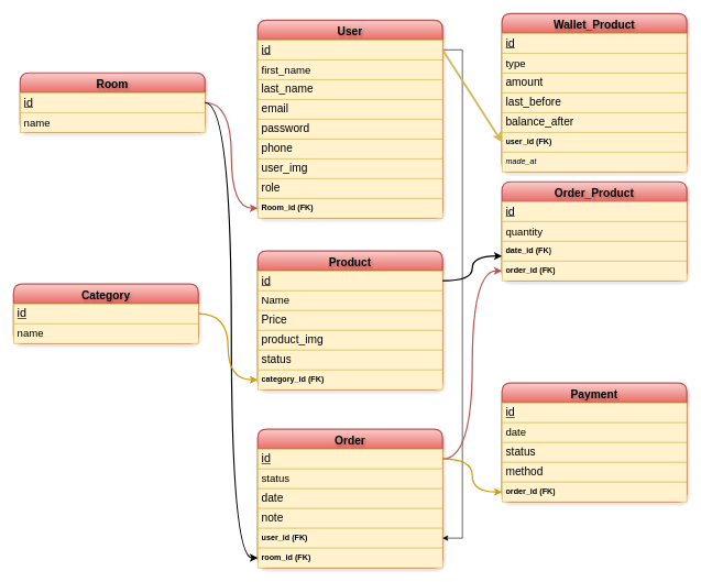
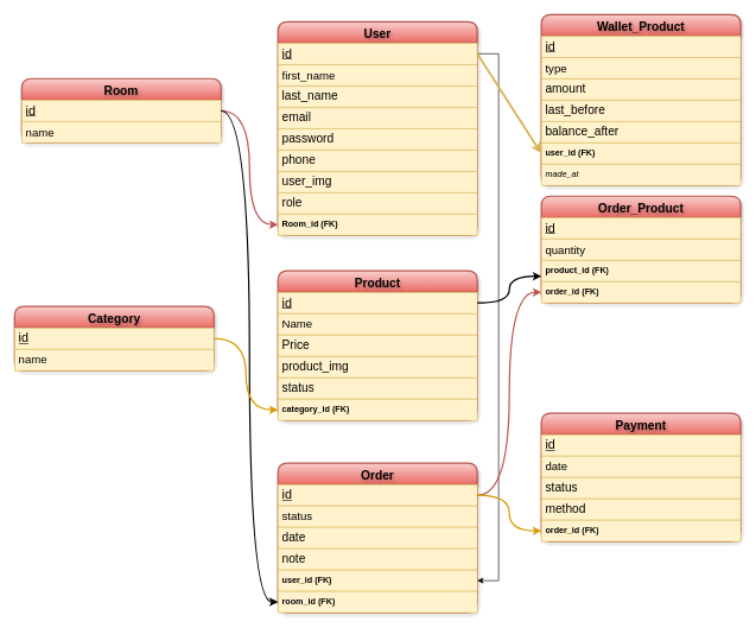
- <mxCell id="54" value="&lt;b&gt;date_id (FK)&lt;/b&gt;" style="text;strokeColor=#d6b656;fillColor=#fff2cc;align=left;verticalAlign=middle;spacingLeft=4;spacingRight=4;overflow=hidden;points=[[0,0.5],[1,0.5]];portConstraint=eastwest;rotatable=0;whiteSpace=wrap;html=1;" parent="51" vertex="1"><mxGeometry y="90" width="280" height="30" as="geometry" /></mxCell>
+ <mxCell id="54" value="&lt;b&gt;product_id (FK)&lt;/b&gt;" style="text;strokeColor=#d6b656;fillColor=#fff2cc;align=left;verticalAlign=middle;spacingLeft=4;spacingRight=4;overflow=hidden;points=[[0,0.5],[1,0.5]];portConstraint=eastwest;rotatable=0;whiteSpace=wrap;html=1;" parent="51" vertex="1"><mxGeometry y="90" width="280" height="30" as="geometry" /></mxCell>
